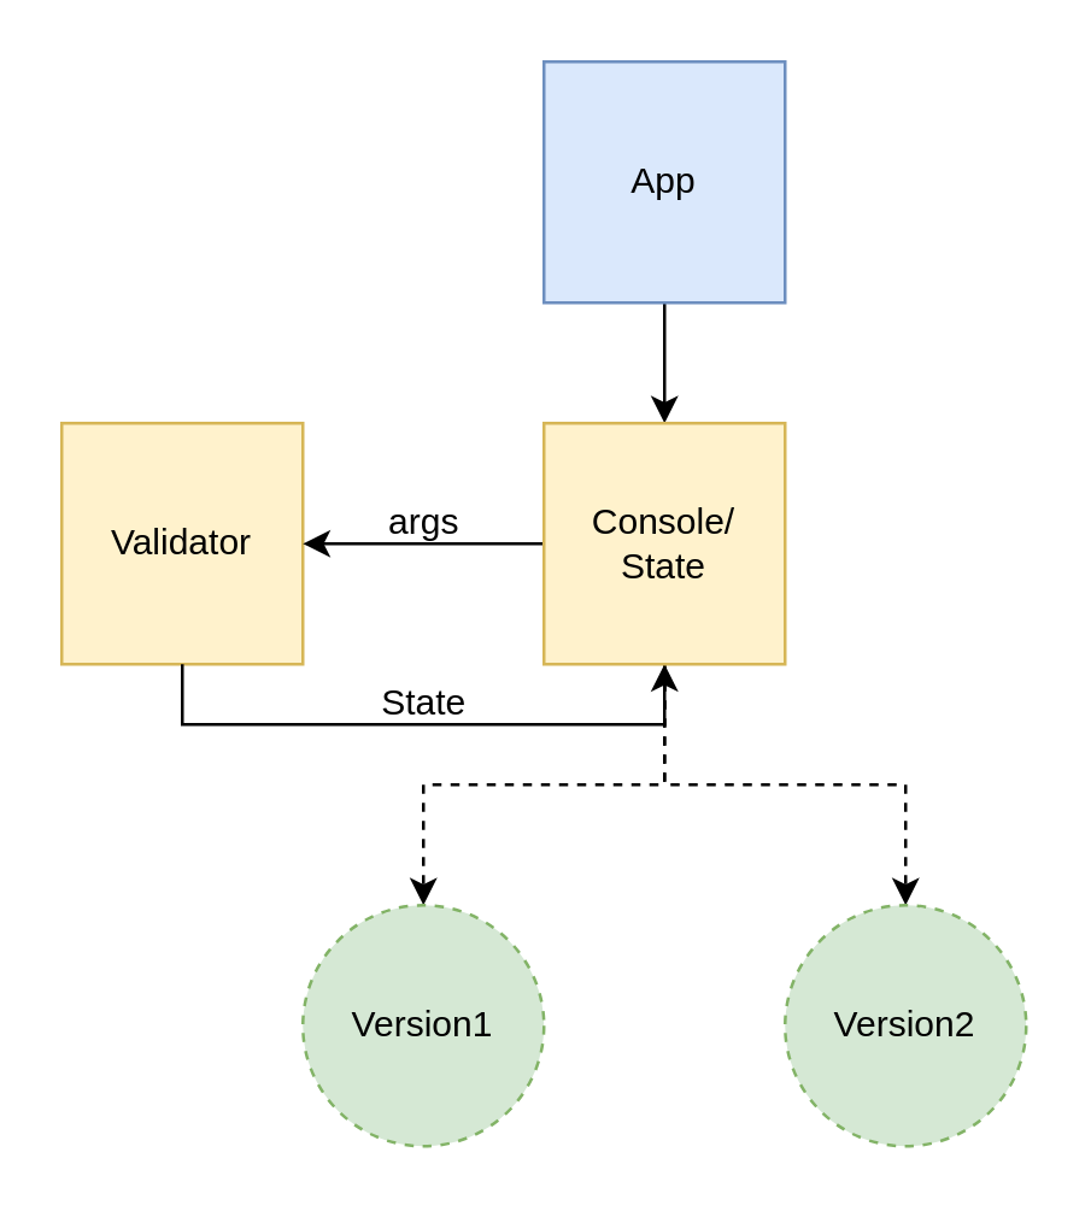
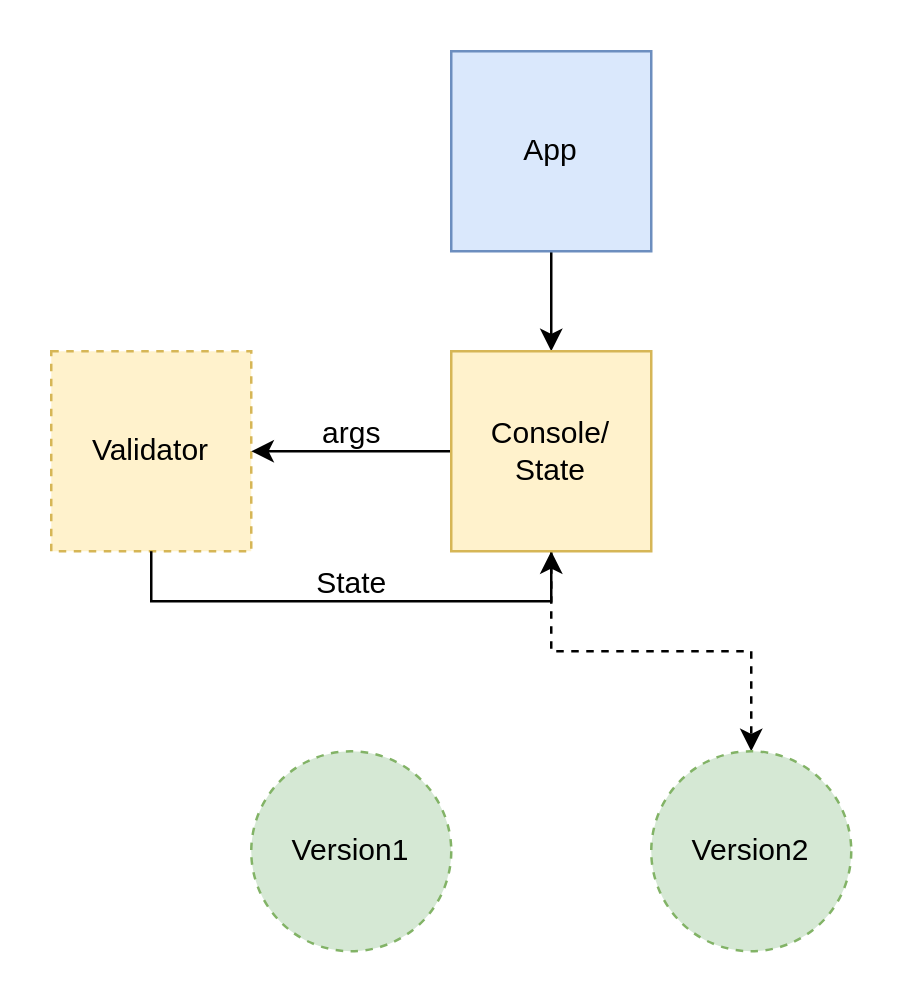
- <mxCell id="4" value="Validator" style="whiteSpace=wrap;html=1;aspect=fixed;fillColor=#fff2cc;strokeColor=#d6b656;" parent="1" vertex="1"><mxGeometry x="20" y="140" width="80" height="80" as="geometry" /></mxCell>
+ <mxCell id="4" value="Validator" style="whiteSpace=wrap;html=1;aspect=fixed;fillColor=#fff2cc;strokeColor=#d6b656;dashed=1;" parent="1" vertex="1"><mxGeometry x="20" y="140" width="80" height="80" as="geometry" /></mxCell>
- <mxCell id="5" value="" style="edgeStyle=orthogonalEdgeStyle;rounded=0;orthogonalLoop=1;jettySize=auto;html=1;dashed=1;" parent="1" source="11" target="8" edge="1"><mxGeometry relative="1" as="geometry" /></mxCell>
